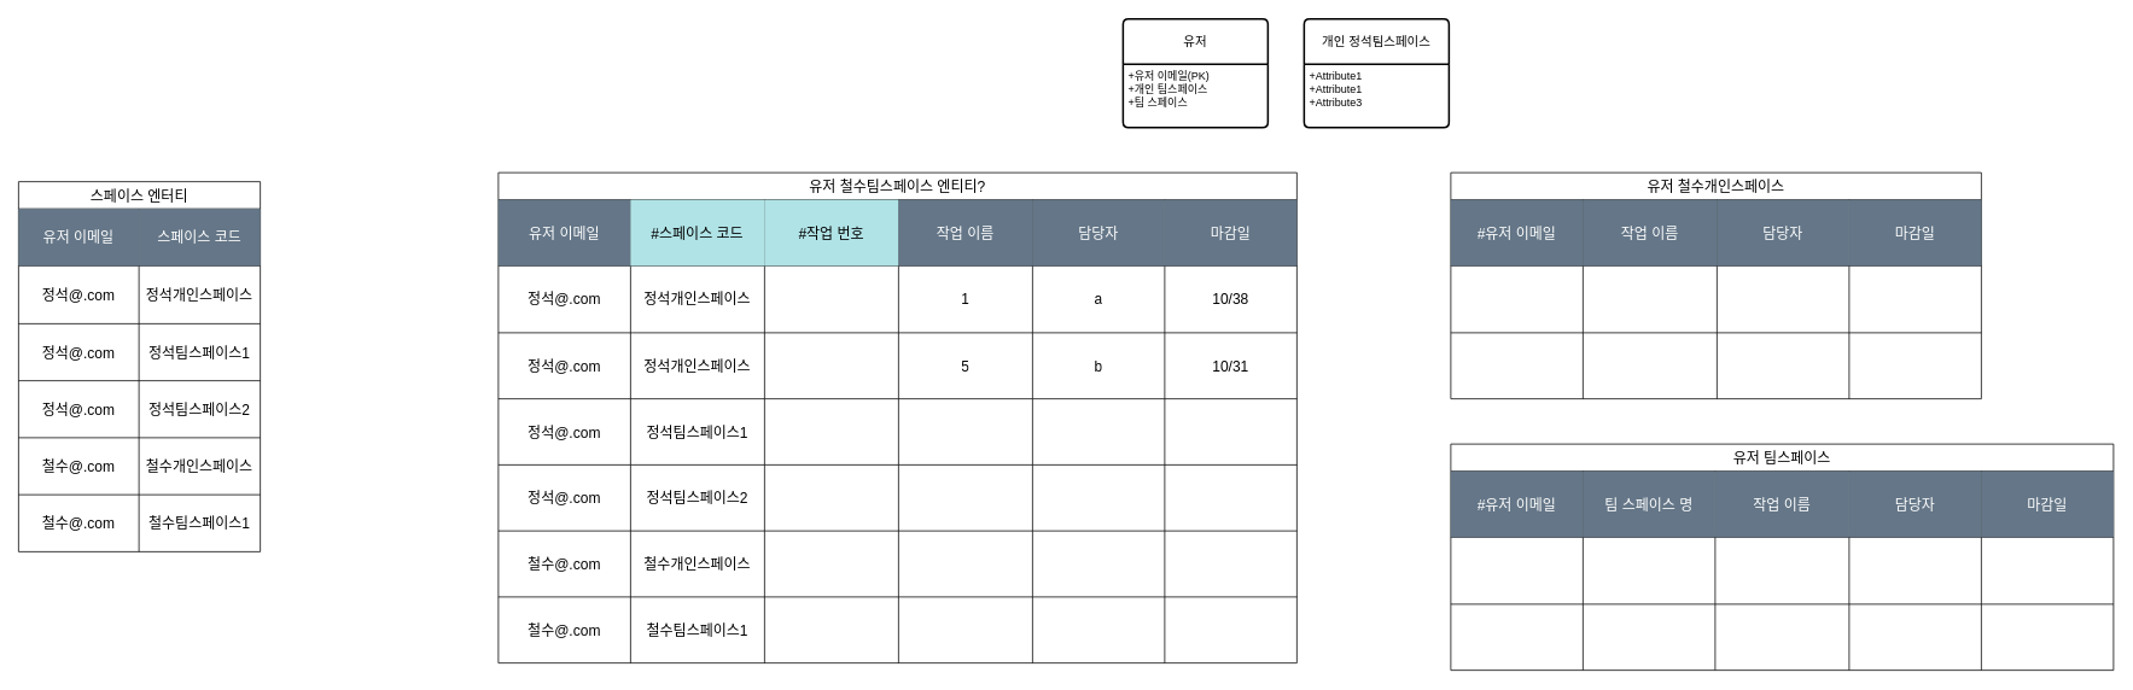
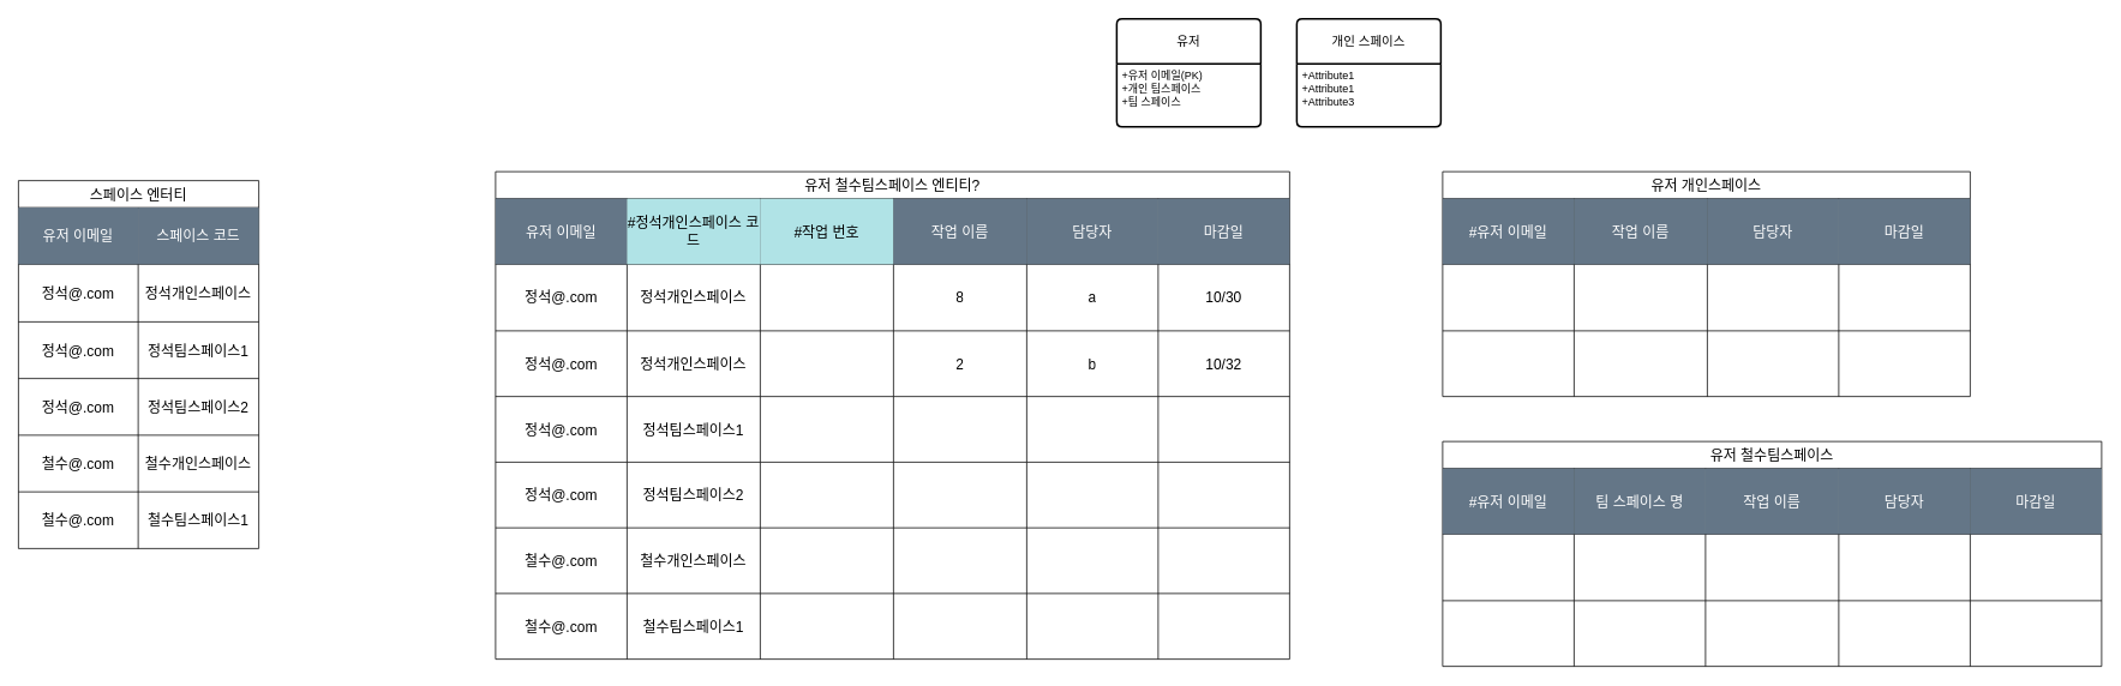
- <mxCell id="4" value="개인 정석팀스페이스" style="swimlane;childLayout=stackLayout;horizontal=1;startSize=50;horizontalStack=0;rounded=1;fontSize=14;fontStyle=0;strokeWidth=2;resizeParent=0;resizeLast=1;shadow=0;dashed=0;align=center;arcSize=4;whiteSpace=wrap;html=1;" vertex="1" parent="1"><mxGeometry x="1440" y="20" width="160" height="120" as="geometry" /></mxCell>
+ <mxCell id="4" value="개인 스페이스" style="swimlane;childLayout=stackLayout;horizontal=1;startSize=50;horizontalStack=0;rounded=1;fontSize=14;fontStyle=0;strokeWidth=2;resizeParent=0;resizeLast=1;shadow=0;dashed=0;align=center;arcSize=4;whiteSpace=wrap;html=1;" vertex="1" parent="1"><mxGeometry x="1440" y="20" width="160" height="120" as="geometry" /></mxCell>
- <mxCell id="56" value="유저 철수개인스페이스" style="shape=table;startSize=30;container=1;collapsible=0;childLayout=tableLayout;strokeColor=default;fontSize=16;" vertex="1" parent="1"><mxGeometry x="1602" y="190" width="586" height="250" as="geometry" /></mxCell>
+ <mxCell id="56" value="유저 개인스페이스" style="shape=table;startSize=30;container=1;collapsible=0;childLayout=tableLayout;strokeColor=default;fontSize=16;" vertex="1" parent="1"><mxGeometry x="1602" y="190" width="586" height="250" as="geometry" /></mxCell>
- <mxCell id="9" value="#스페이스 코드" style="shape=partialRectangle;html=1;whiteSpace=wrap;connectable=0;overflow=hidden;top=0;left=0;bottom=0;right=0;pointerEvents=1;fontSize=16;strokeWidth=7;fillColor=#b0e3e6;strokeColor=#0e8088;" vertex="1" parent="7"><mxGeometry x="146" width="148" height="73" as="geometry"><mxRectangle width="148" height="73" as="alternateBounds" /></mxGeometry></mxCell>
+ <mxCell id="9" value="#정석개인스페이스 코드" style="shape=partialRectangle;html=1;whiteSpace=wrap;connectable=0;overflow=hidden;top=0;left=0;bottom=0;right=0;pointerEvents=1;fontSize=16;strokeWidth=7;fillColor=#b0e3e6;strokeColor=#0e8088;" vertex="1" parent="7"><mxGeometry x="146" width="148" height="73" as="geometry"><mxRectangle width="148" height="73" as="alternateBounds" /></mxGeometry></mxCell>
- <mxCell id="18" value="1" style="shape=partialRectangle;html=1;whiteSpace=wrap;connectable=0;strokeColor=inherit;overflow=hidden;fillColor=none;top=0;left=0;bottom=0;right=0;pointerEvents=1;fontSize=16;" vertex="1" parent="14"><mxGeometry x="442" width="148" height="74" as="geometry"><mxRectangle width="148" height="74" as="alternateBounds" /></mxGeometry></mxCell>
+ <mxCell id="18" value="8" style="shape=partialRectangle;html=1;whiteSpace=wrap;connectable=0;strokeColor=inherit;overflow=hidden;fillColor=none;top=0;left=0;bottom=0;right=0;pointerEvents=1;fontSize=16;" vertex="1" parent="14"><mxGeometry x="442" width="148" height="74" as="geometry"><mxRectangle width="148" height="74" as="alternateBounds" /></mxGeometry></mxCell>
- <mxCell id="20" value="10/38" style="shape=partialRectangle;html=1;whiteSpace=wrap;connectable=0;strokeColor=inherit;overflow=hidden;fillColor=none;top=0;left=0;bottom=0;right=0;pointerEvents=1;fontSize=16;" vertex="1" parent="14"><mxGeometry x="736" width="146" height="74" as="geometry"><mxRectangle width="146" height="74" as="alternateBounds" /></mxGeometry></mxCell>
+ <mxCell id="20" value="10/30" style="shape=partialRectangle;html=1;whiteSpace=wrap;connectable=0;strokeColor=inherit;overflow=hidden;fillColor=none;top=0;left=0;bottom=0;right=0;pointerEvents=1;fontSize=16;" vertex="1" parent="14"><mxGeometry x="736" width="146" height="74" as="geometry"><mxRectangle width="146" height="74" as="alternateBounds" /></mxGeometry></mxCell>
- <mxCell id="25" value="5" style="shape=partialRectangle;html=1;whiteSpace=wrap;connectable=0;strokeColor=inherit;overflow=hidden;fillColor=none;top=0;left=0;bottom=0;right=0;pointerEvents=1;fontSize=16;" vertex="1" parent="21"><mxGeometry x="442" width="148" height="73" as="geometry"><mxRectangle width="148" height="73" as="alternateBounds" /></mxGeometry></mxCell>
+ <mxCell id="25" value="2" style="shape=partialRectangle;html=1;whiteSpace=wrap;connectable=0;strokeColor=inherit;overflow=hidden;fillColor=none;top=0;left=0;bottom=0;right=0;pointerEvents=1;fontSize=16;" vertex="1" parent="21"><mxGeometry x="442" width="148" height="73" as="geometry"><mxRectangle width="148" height="73" as="alternateBounds" /></mxGeometry></mxCell>
- <mxCell id="27" value="10/31" style="shape=partialRectangle;html=1;whiteSpace=wrap;connectable=0;strokeColor=inherit;overflow=hidden;fillColor=none;top=0;left=0;bottom=0;right=0;pointerEvents=1;fontSize=16;" vertex="1" parent="21"><mxGeometry x="736" width="146" height="73" as="geometry"><mxRectangle width="146" height="73" as="alternateBounds" /></mxGeometry></mxCell>
+ <mxCell id="27" value="10/32" style="shape=partialRectangle;html=1;whiteSpace=wrap;connectable=0;strokeColor=inherit;overflow=hidden;fillColor=none;top=0;left=0;bottom=0;right=0;pointerEvents=1;fontSize=16;" vertex="1" parent="21"><mxGeometry x="736" width="146" height="73" as="geometry"><mxRectangle width="146" height="73" as="alternateBounds" /></mxGeometry></mxCell>
- <mxCell id="72" value="유저 팀스페이스" style="shape=table;startSize=30;container=1;collapsible=0;childLayout=tableLayout;strokeColor=default;fontSize=16;" vertex="1" parent="1"><mxGeometry x="1602" y="490" width="732" height="250" as="geometry" /></mxCell>
+ <mxCell id="72" value="유저 철수팀스페이스" style="shape=table;startSize=30;container=1;collapsible=0;childLayout=tableLayout;strokeColor=default;fontSize=16;" vertex="1" parent="1"><mxGeometry x="1602" y="490" width="732" height="250" as="geometry" /></mxCell>
